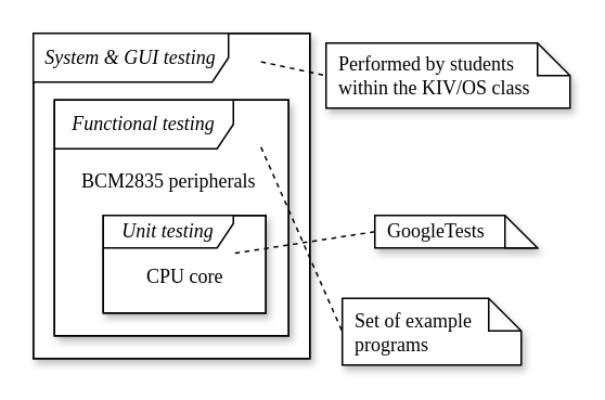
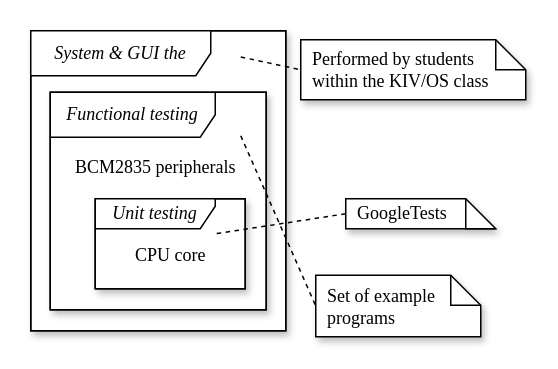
- <mxCell id="9" value="System &amp;amp; GUI testing" style="shape=umlFrame;whiteSpace=wrap;html=1;pointerEvents=0;width=120;height=30;fontFamily=Computer Modern;fontStyle=2" parent="1" vertex="1"><mxGeometry x="20" y="20" width="170" height="200" as="geometry" /></mxCell>
+ <mxCell id="9" value="System &amp;amp; GUI the" style="shape=umlFrame;whiteSpace=wrap;html=1;pointerEvents=0;width=120;height=30;fontFamily=Computer Modern;fontStyle=2" parent="1" vertex="1"><mxGeometry x="20" y="20" width="170" height="200" as="geometry" /></mxCell>
